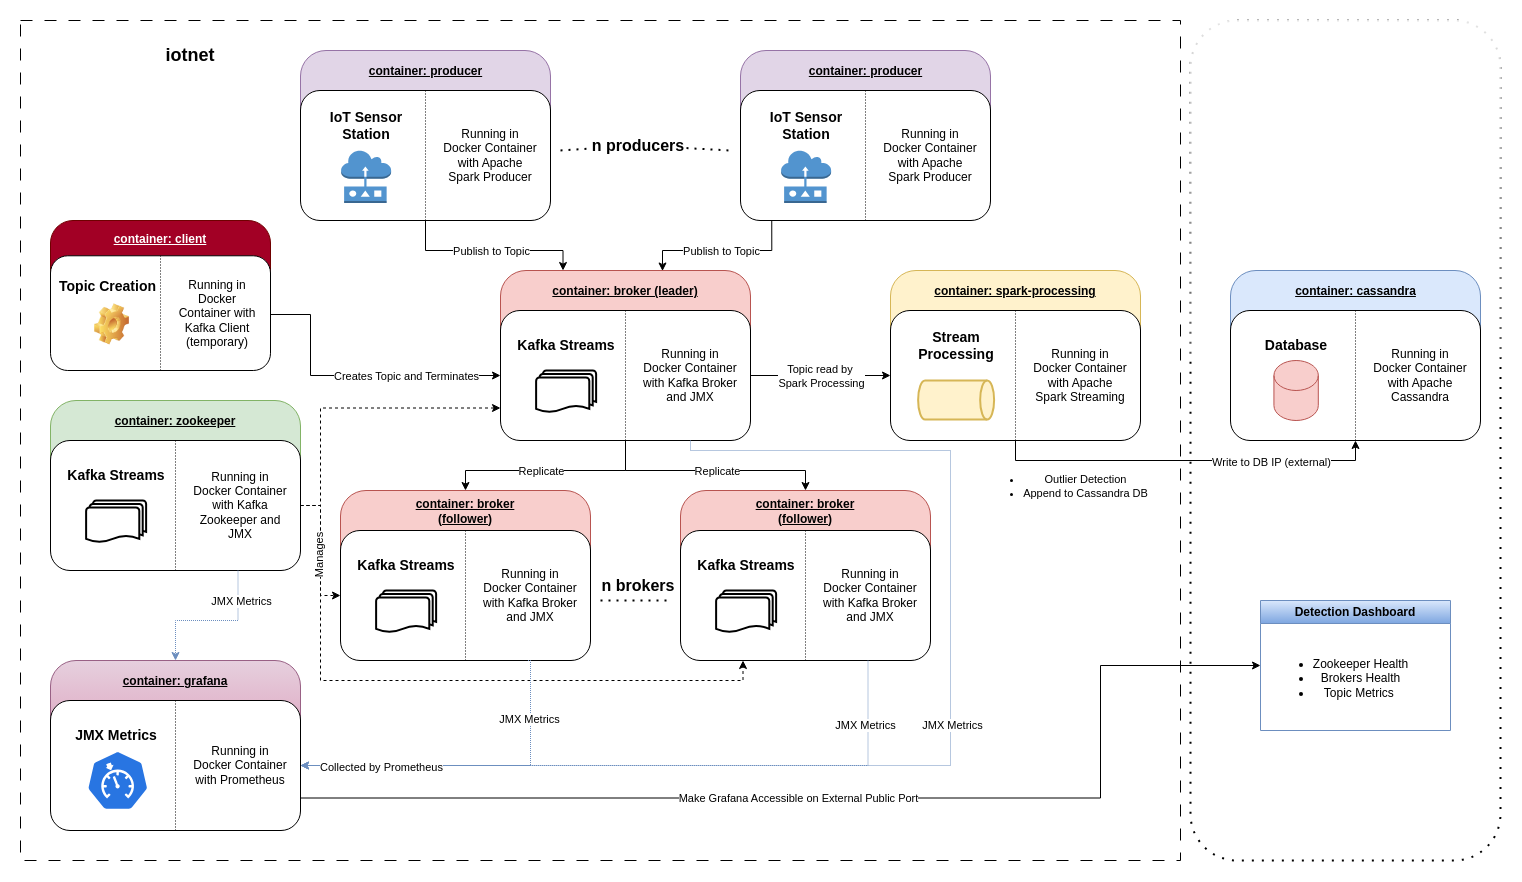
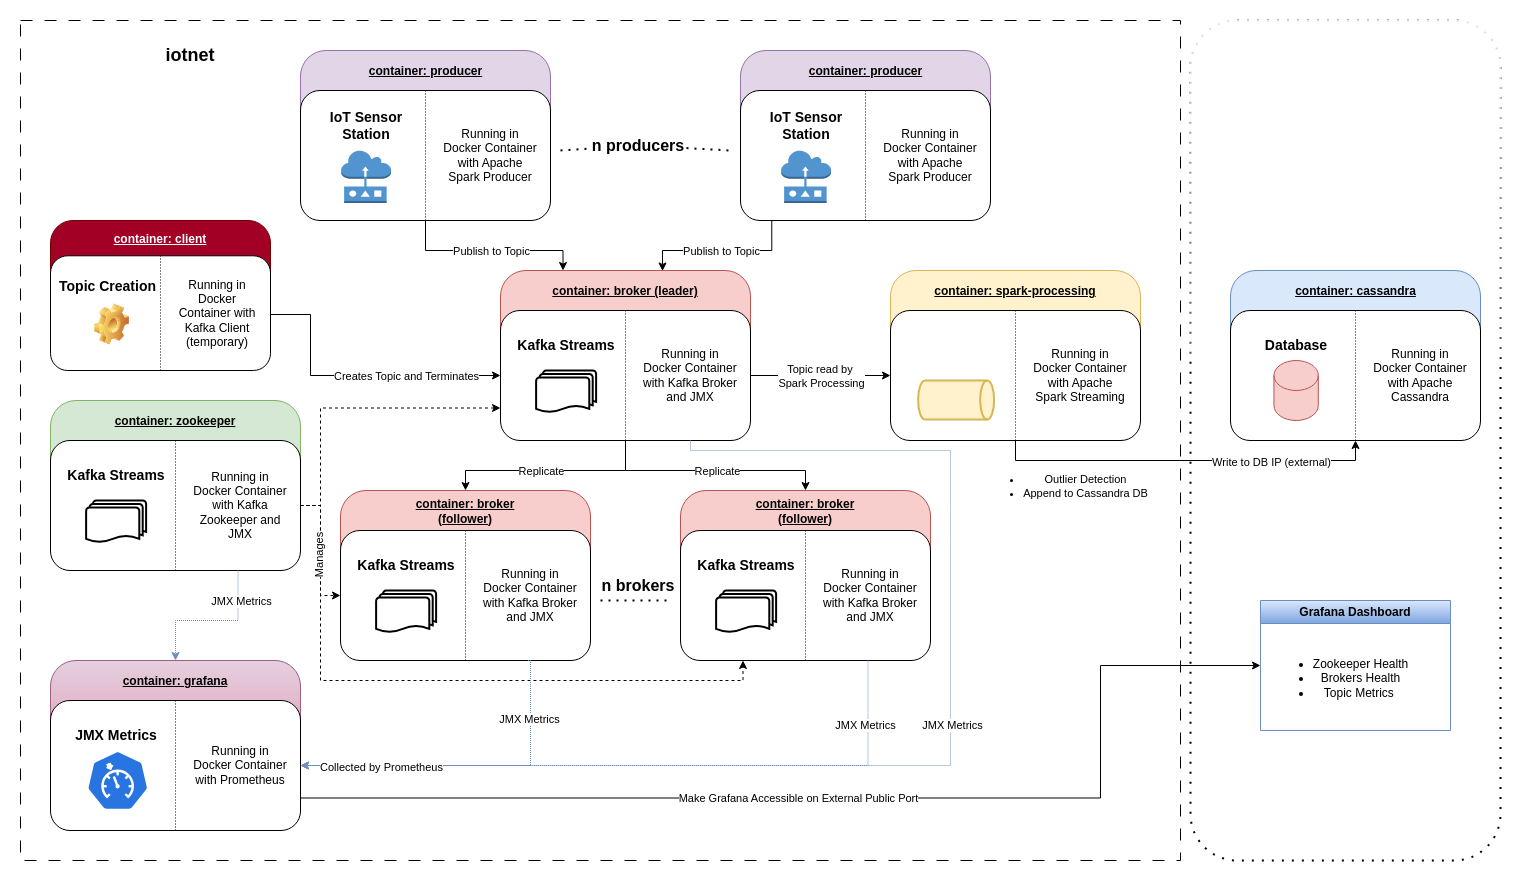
- <mxCell id="80" value="&lt;span style=&quot;font-size: 14px;&quot;&gt;&lt;b&gt;Stream Processing&lt;/b&gt;&lt;/span&gt;" style="text;html=1;align=center;verticalAlign=middle;whiteSpace=wrap;rounded=0;" vertex="1" parent="76"><mxGeometry x="6.87" y="60" width="117.5" height="30" as="geometry" /></mxCell>
- <mxCell id="108" value="Detection Dashboard" style="swimlane;whiteSpace=wrap;html=1;fillColor=#dae8fc;gradientColor=#7ea6e0;strokeColor=#6c8ebf;" vertex="1" parent="1"><mxGeometry x="1260" y="600" width="190" height="130" as="geometry" /></mxCell>
+ <mxCell id="108" value="Grafana Dashboard" style="swimlane;whiteSpace=wrap;html=1;fillColor=#dae8fc;gradientColor=#7ea6e0;strokeColor=#6c8ebf;" vertex="1" parent="1"><mxGeometry x="1260" y="600" width="190" height="130" as="geometry" /></mxCell>
